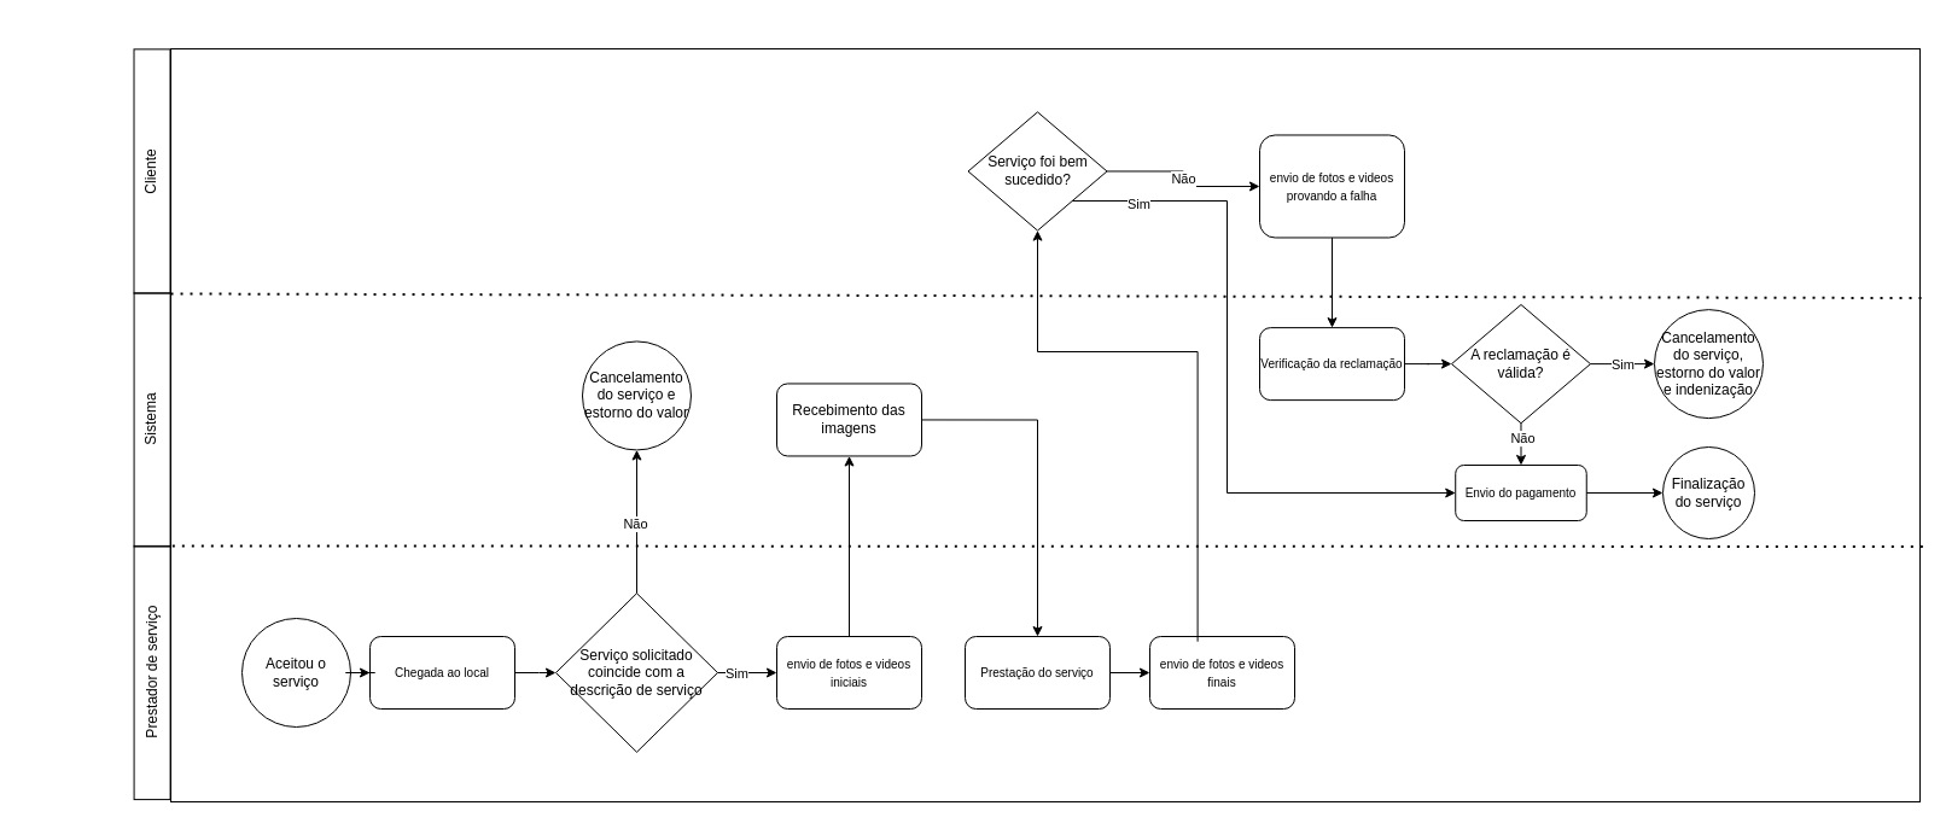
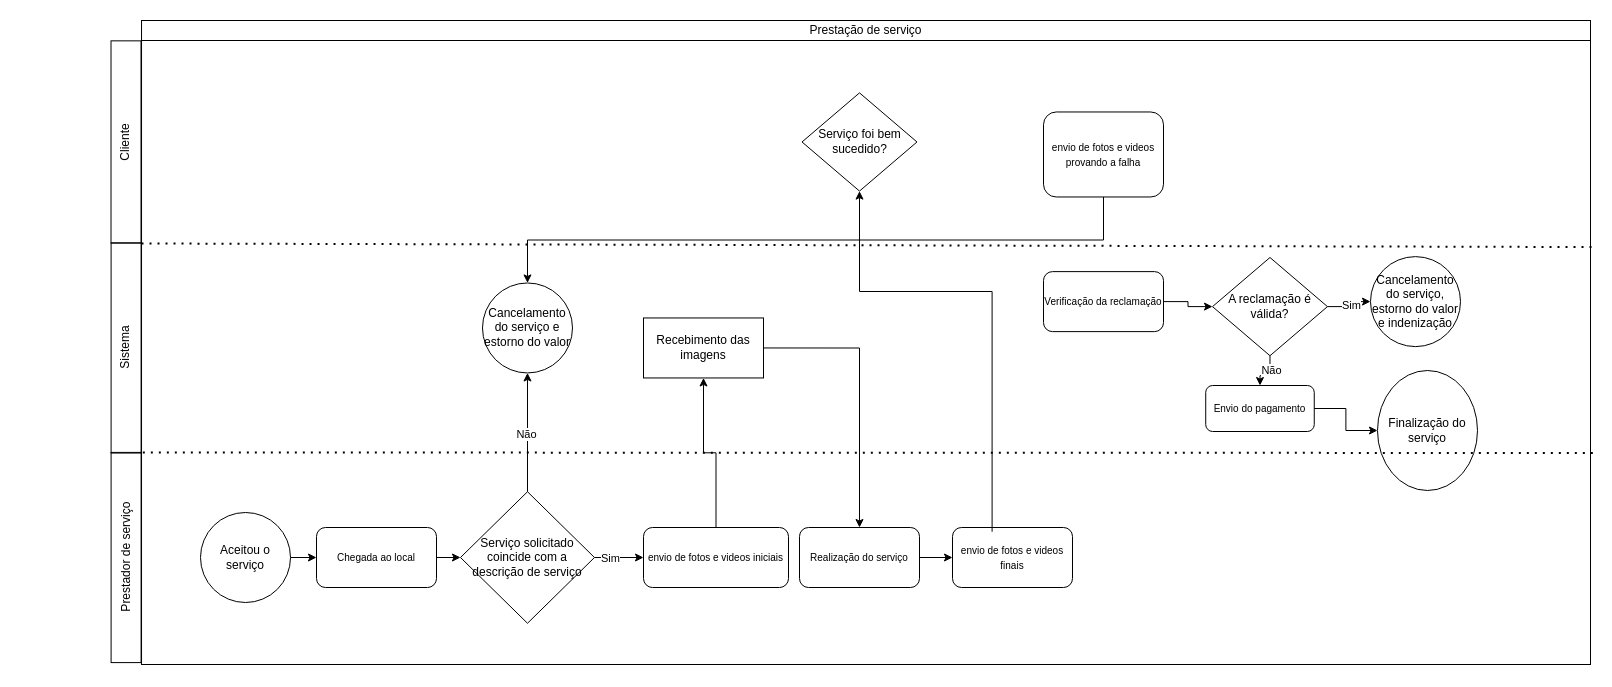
+ <mxCell id="2" value="Prestação de serviço" style="rounded=0;whiteSpace=wrap;html=1;fillColor=none;" parent="1" vertex="1"><mxGeometry x="141.03" y="20" width="1448.97" height="20" as="geometry" /></mxCell>
- <mxCell id="30" value="Não" style="edgeStyle=orthogonalEdgeStyle;rounded=0;orthogonalLoop=1;jettySize=auto;html=1;exitX=1;exitY=0.5;exitDx=0;exitDy=0;entryX=0;entryY=0.5;entryDx=0;entryDy=0;" parent="1" source="31" target="33" edge="1"><mxGeometry relative="1" as="geometry" /></mxCell>
- <mxCell id="32" style="edgeStyle=orthogonalEdgeStyle;rounded=0;orthogonalLoop=1;jettySize=auto;html=1;exitX=0.5;exitY=1;exitDx=0;exitDy=0;entryX=0.5;entryY=0;entryDx=0;entryDy=0;" parent="1" source="33" target="35" edge="1"><mxGeometry relative="1" as="geometry" /></mxCell>
+ <mxCell id="32" style="edgeStyle=orthogonalEdgeStyle;rounded=0;orthogonalLoop=1;jettySize=auto;html=1;exitX=0.5;exitY=1;exitDx=0;exitDy=0;" parent="1" source="33" target="23" edge="1"><mxGeometry relative="1" as="geometry" /></mxCell>
- <mxCell id="40" value="A reclamação é válida?" style="rhombus;whiteSpace=wrap;html=1;fillColor=none;" parent="1" vertex="1"><mxGeometry x="1202" y="252" width="114.97" height="98.23" as="geometry" /></mxCell>
+ <mxCell id="40" value="A reclamação é válida?" style="rhombus;whiteSpace=wrap;html=1;fillColor=none;" parent="1" vertex="1"><mxGeometry x="1212" y="257" width="114.97" height="98.23" as="geometry" /></mxCell>
- <mxCell id="28" style="edgeStyle=orthogonalEdgeStyle;rounded=0;orthogonalLoop=1;jettySize=auto;html=1;exitX=1;exitY=1;exitDx=0;exitDy=0;entryX=0;entryY=0.5;entryDx=0;entryDy=0;" parent="1" source="31" target="43" edge="1"><mxGeometry relative="1" as="geometry"><Array as="points"><mxPoint x="1016" y="166" /><mxPoint x="1016" y="408" /></Array></mxGeometry></mxCell>
- <mxCell id="29" value="Sim" style="edgeLabel;html=1;align=center;verticalAlign=middle;resizable=0;points=[];" parent="28" vertex="1" connectable="0"><mxGeometry x="-0.805" y="-2" relative="1" as="geometry"><mxPoint as="offset" /></mxGeometry></mxCell>
- <mxCell id="17" value="Recebimento das imagens" style="whiteSpace=wrap;html=1;fillColor=none;rounded=1;" parent="1" vertex="1"><mxGeometry x="643" y="317.46" width="120" height="60" as="geometry" /></mxCell>
+ <mxCell id="17" value="Recebimento das imagens" style="whiteSpace=wrap;html=1;fillColor=none;rounded=0;" parent="1" vertex="1"><mxGeometry x="643" y="317.46" width="120" height="60" as="geometry" /></mxCell>
- <mxCell id="44" value="Finalização do serviço" style="ellipse;whiteSpace=wrap;html=1;aspect=fixed;fillColor=none;" parent="1" vertex="1"><mxGeometry x="1377" y="370" width="76" height="76" as="geometry" /></mxCell>
+ <mxCell id="44" value="Finalização do serviço" style="ellipse;whiteSpace=wrap;html=1;aspect=fixed;fillColor=none;" parent="1" vertex="1"><mxGeometry x="1377" y="370" width="100" height="120" as="geometry" /></mxCell>
- <mxCell id="13" value="&lt;span style=&quot;font-size: 10px;&quot;&gt;Chegada ao local&lt;/span&gt;" style="rounded=1;whiteSpace=wrap;html=1;fillColor=none;" parent="1" vertex="1"><mxGeometry x="306" y="527" width="120" height="60" as="geometry" /></mxCell>
+ <mxCell id="13" value="&lt;span style=&quot;font-size: 10px;&quot;&gt;Chegada ao local&lt;/span&gt;" style="rounded=1;whiteSpace=wrap;html=1;fillColor=none;" parent="1" vertex="1"><mxGeometry x="316" y="527" width="120" height="60" as="geometry" /></mxCell>
- <mxCell id="15" value="&lt;span style=&quot;font-size: 10px;&quot;&gt;envio de fotos e videos iniciais&lt;/span&gt;" style="rounded=1;whiteSpace=wrap;html=1;fillColor=none;" parent="1" vertex="1"><mxGeometry x="643" y="527" width="120" height="60" as="geometry" /></mxCell>
+ <mxCell id="15" value="&lt;span style=&quot;font-size: 10px;&quot;&gt;envio de fotos e videos iniciais&lt;/span&gt;" style="rounded=1;whiteSpace=wrap;html=1;fillColor=none;" parent="1" vertex="1"><mxGeometry x="643" y="527" width="145" height="60" as="geometry" /></mxCell>
- <mxCell id="26" value="&lt;span style=&quot;font-size: 10px;&quot;&gt;Prestação do serviço&lt;/span&gt;" style="rounded=1;whiteSpace=wrap;html=1;fillColor=none;" parent="1" vertex="1"><mxGeometry x="799" y="527" width="120" height="60" as="geometry" /></mxCell>
+ <mxCell id="26" value="&lt;span style=&quot;font-size: 10px;&quot;&gt;Realização do serviço&lt;/span&gt;" style="rounded=1;whiteSpace=wrap;html=1;fillColor=none;" parent="1" vertex="1"><mxGeometry x="799" y="527" width="120" height="60" as="geometry" /></mxCell>
